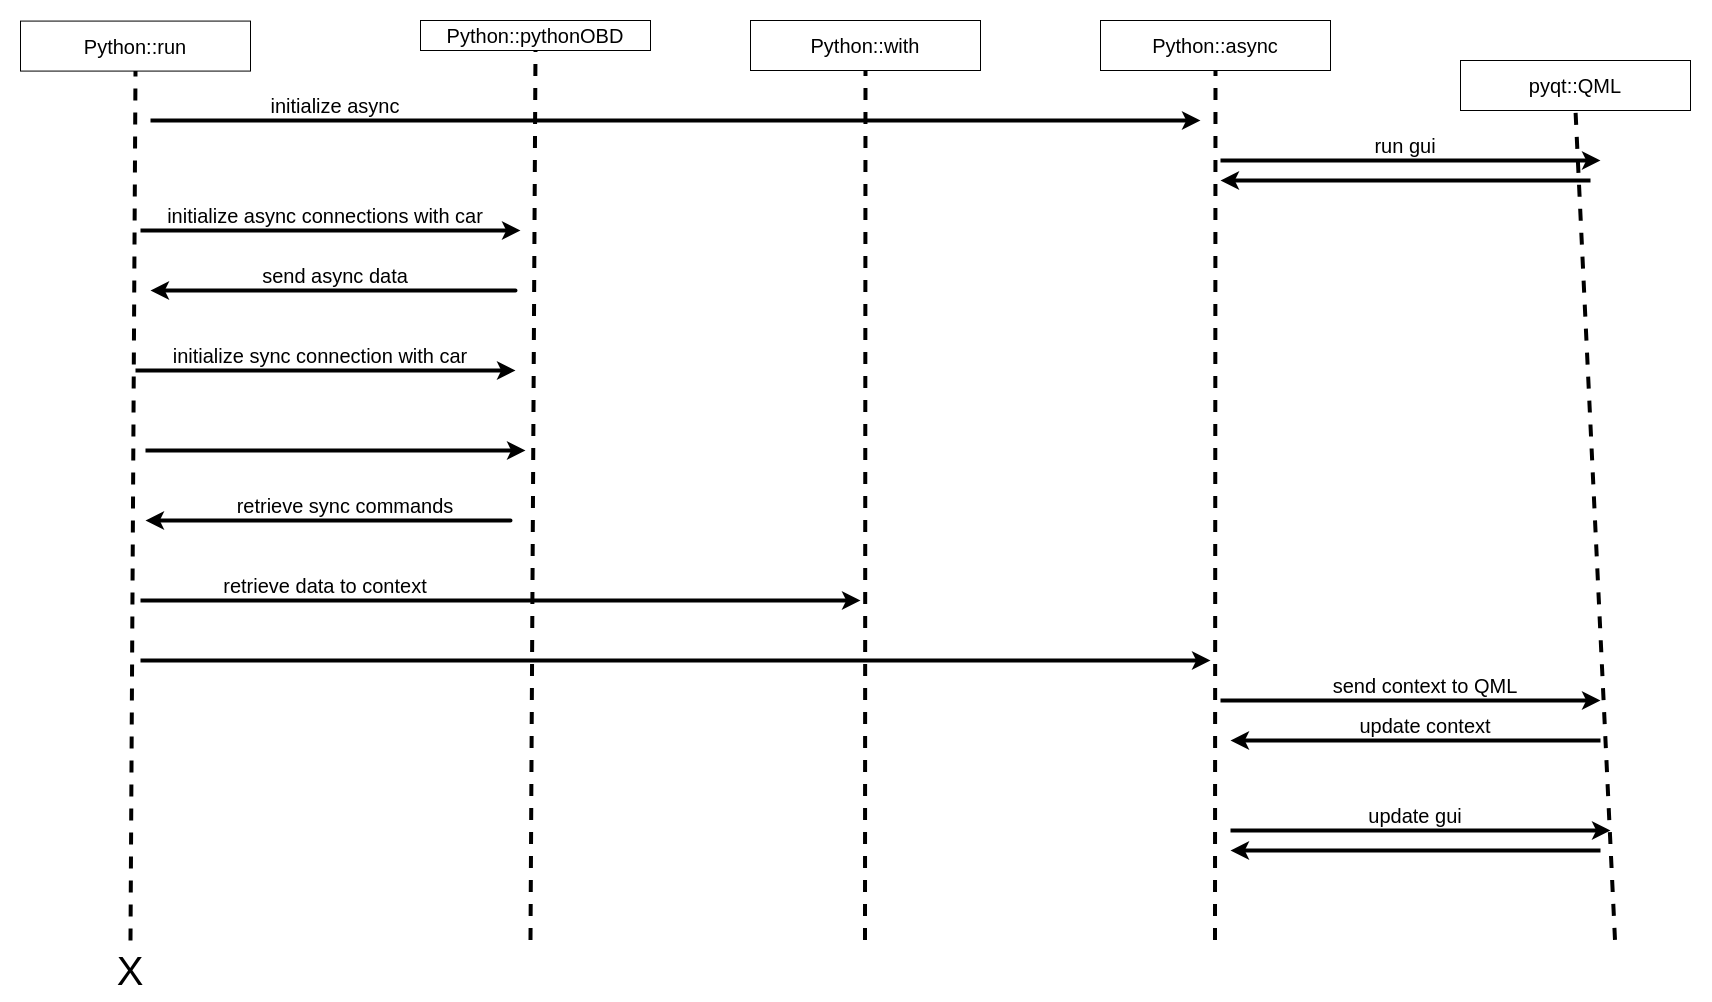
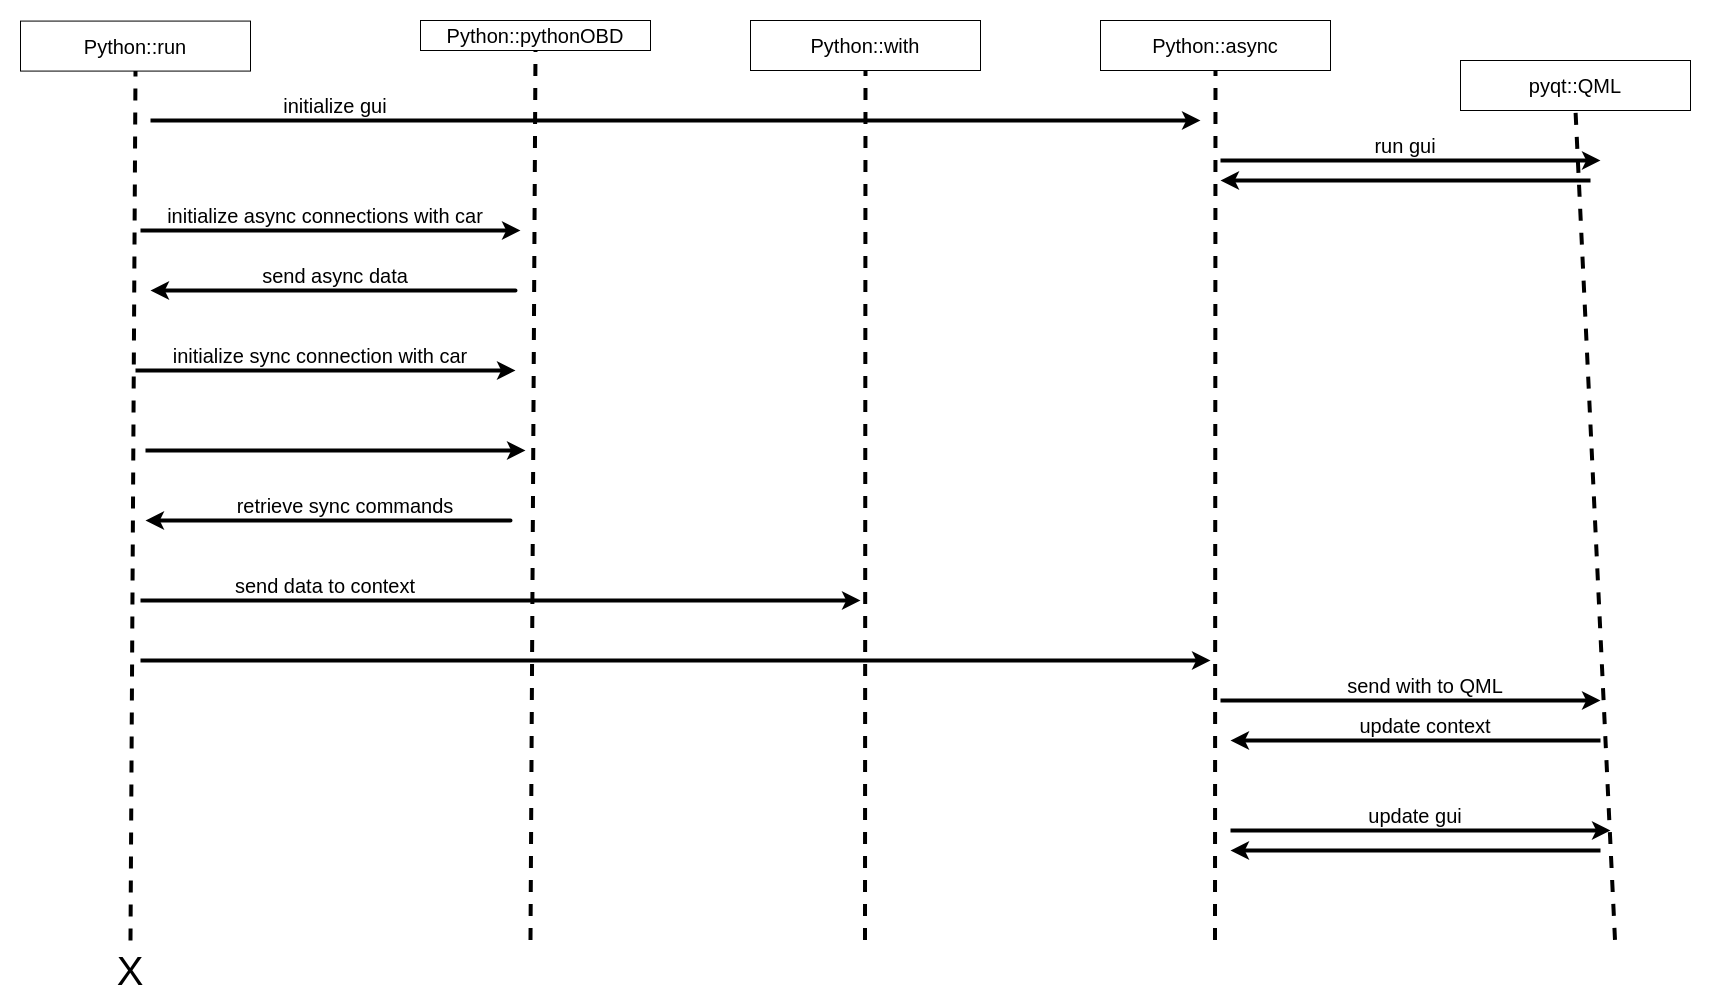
- <mxCell id="28" value="initialize async" style="text;html=1;strokeColor=none;fillColor=none;align=center;verticalAlign=middle;whiteSpace=wrap;rounded=0;fontSize=20;" vertex="1" parent="1"><mxGeometry x="170" y="90" width="330" height="30" as="geometry" /></mxCell>
+ <mxCell id="28" value="initialize gui" style="text;html=1;strokeColor=none;fillColor=none;align=center;verticalAlign=middle;whiteSpace=wrap;rounded=0;fontSize=20;" vertex="1" parent="1"><mxGeometry x="170" y="90" width="330" height="30" as="geometry" /></mxCell>
- <mxCell id="23" value="retrieve data to context" style="text;html=1;strokeColor=none;fillColor=none;align=center;verticalAlign=middle;whiteSpace=wrap;rounded=0;fontSize=20;" vertex="1" parent="1"><mxGeometry x="160" y="570" width="330" height="30" as="geometry" /></mxCell>
+ <mxCell id="23" value="send data to context" style="text;html=1;strokeColor=none;fillColor=none;align=center;verticalAlign=middle;whiteSpace=wrap;rounded=0;fontSize=20;" vertex="1" parent="1"><mxGeometry x="160" y="570" width="330" height="30" as="geometry" /></mxCell>
- <mxCell id="31" value="send context to QML" style="text;html=1;strokeColor=none;fillColor=none;align=center;verticalAlign=middle;whiteSpace=wrap;rounded=0;fontSize=20;" vertex="1" parent="1"><mxGeometry x="1260" y="670" width="330" height="30" as="geometry" /></mxCell>
+ <mxCell id="31" value="send with to QML" style="text;html=1;strokeColor=none;fillColor=none;align=center;verticalAlign=middle;whiteSpace=wrap;rounded=0;fontSize=20;" vertex="1" parent="1"><mxGeometry x="1260" y="670" width="330" height="30" as="geometry" /></mxCell>
